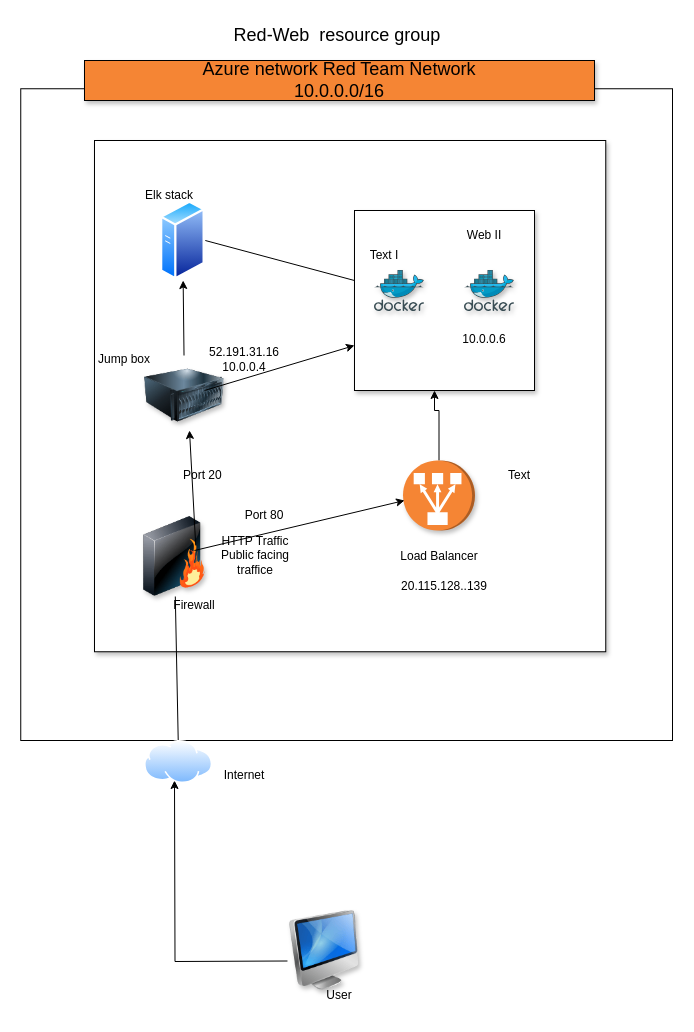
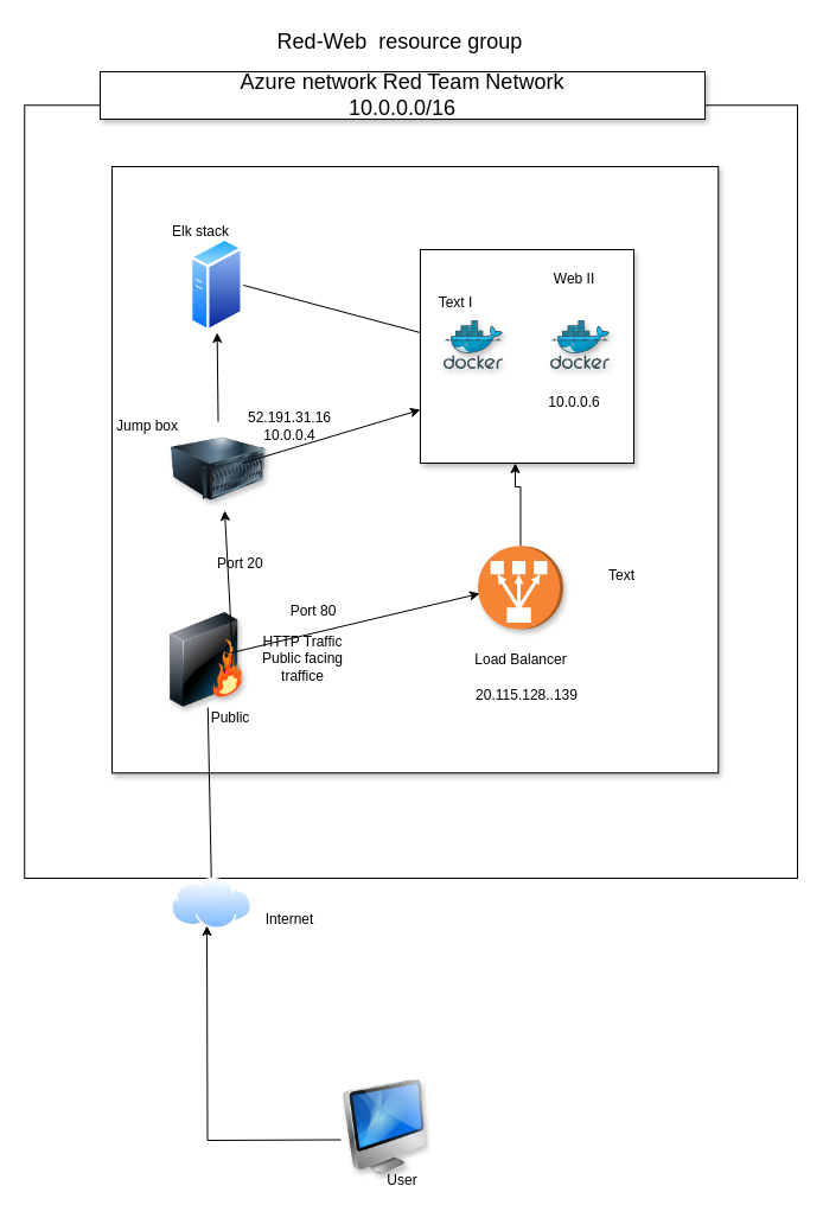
- <mxCell id="30" value="Azure network Red Team Network&lt;br&gt;10.0.0.0/16" style="rounded=0;whiteSpace=wrap;html=1;shadow=1;fontSize=18;fillColor=#f58534;" parent="1" vertex="1"><mxGeometry x="84" y="60" width="510" height="40" as="geometry" /></mxCell>
+ <mxCell id="30" value="Azure network Red Team Network&lt;br&gt;10.0.0.0/16" style="rounded=0;whiteSpace=wrap;html=1;shadow=1;fontSize=18;" parent="1" vertex="1"><mxGeometry x="84" y="60" width="510" height="40" as="geometry" /></mxCell>
- <mxCell id="36" value="Text" style="text;html=1;strokeColor=none;fillColor=none;align=center;verticalAlign=middle;whiteSpace=wrap;rounded=0;shadow=1;" vertex="1" parent="1"><mxGeometry x="489" y="460" width="60" height="30" as="geometry" /></mxCell>
+ <mxCell id="36" value="Text" style="text;html=1;strokeColor=none;fillColor=none;align=center;verticalAlign=middle;whiteSpace=wrap;rounded=0;shadow=1;" vertex="1" parent="1"><mxGeometry x="494" y="470" width="60" height="30" as="geometry" /></mxCell>
- <mxCell id="28" value="Firewall" style="text;html=1;strokeColor=none;fillColor=none;align=center;verticalAlign=middle;whiteSpace=wrap;rounded=0;" vertex="1" parent="1"><mxGeometry x="164" y="590" width="60" height="30" as="geometry" /></mxCell>
+ <mxCell id="28" value="Public" style="text;html=1;strokeColor=none;fillColor=none;align=center;verticalAlign=middle;whiteSpace=wrap;rounded=0;" vertex="1" parent="1"><mxGeometry x="164" y="590" width="60" height="30" as="geometry" /></mxCell>
